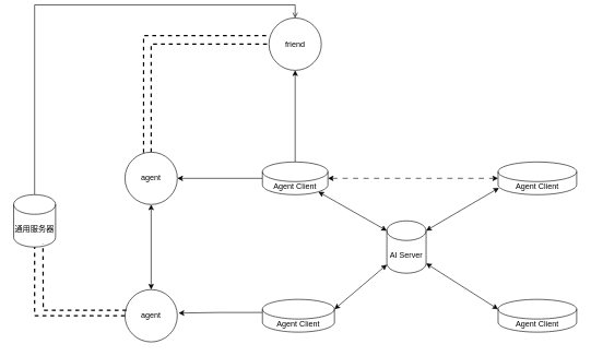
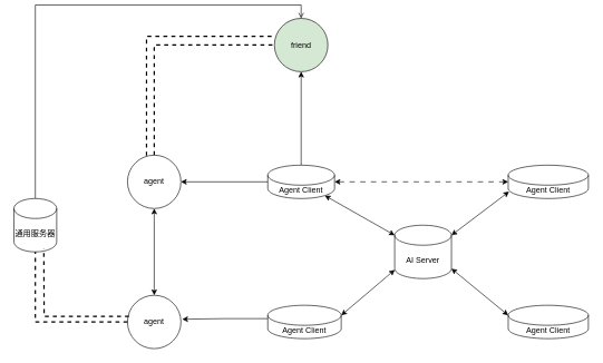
- <mxCell id="18" value="friend" style="ellipse;whiteSpace=wrap;html=1;aspect=fixed;" vertex="1" parent="1"><mxGeometry x="410" y="20" width="80" height="80" as="geometry" /></mxCell>
+ <mxCell id="18" value="friend" style="ellipse;whiteSpace=wrap;html=1;aspect=fixed;fillColor=#d5e8d4;" vertex="1" parent="1"><mxGeometry x="410" y="20" width="80" height="80" as="geometry" /></mxCell>
- <mxCell id="5" value="AI Server" style="shape=cylinder3;whiteSpace=wrap;html=1;boundedLbl=1;backgroundOutline=1;size=15;" parent="1" vertex="1"><mxGeometry x="590" y="330" width="60" height="80" as="geometry" /></mxCell>
+ <mxCell id="5" value="AI Server" style="shape=cylinder3;whiteSpace=wrap;html=1;boundedLbl=1;backgroundOutline=1;size=15;" parent="1" vertex="1"><mxGeometry x="590" y="330" width="85" height="80" as="geometry" /></mxCell>
